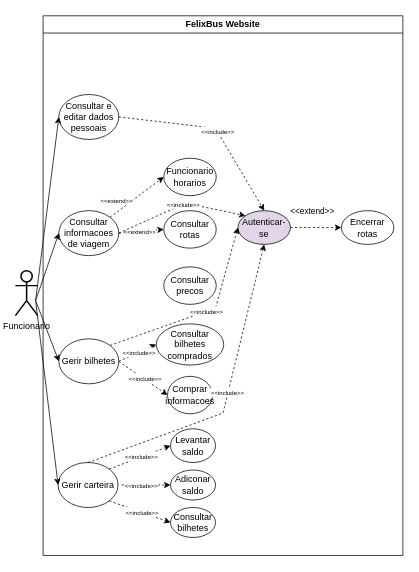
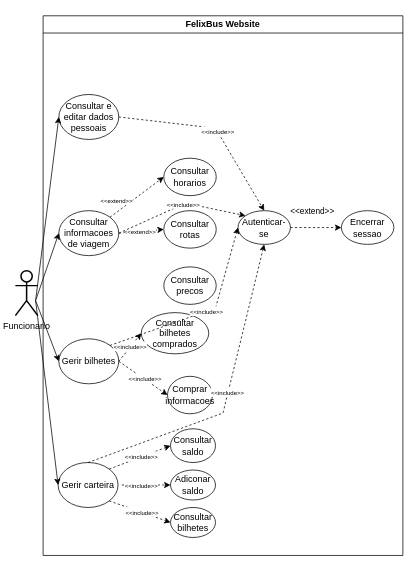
- <mxCell id="9" value="Funcionario horarios" style="ellipse;whiteSpace=wrap;html=1;" vertex="1" parent="3"><mxGeometry x="161" y="190" width="70" height="50" as="geometry" /></mxCell>
+ <mxCell id="9" value="Consultar horarios" style="ellipse;whiteSpace=wrap;html=1;" vertex="1" parent="3"><mxGeometry x="161" y="190" width="70" height="50" as="geometry" /></mxCell>
- <mxCell id="4" value="Autenticar-se" style="ellipse;whiteSpace=wrap;html=1;fillColor=#e1d5e7;" parent="3" vertex="1"><mxGeometry x="260" y="260" width="70" height="45" as="geometry" /></mxCell>
+ <mxCell id="4" value="Autenticar-se" style="ellipse;whiteSpace=wrap;html=1;" parent="3" vertex="1"><mxGeometry x="260" y="260" width="70" height="45" as="geometry" /></mxCell>
- <mxCell id="5" value="Encerrar rotas" style="ellipse;whiteSpace=wrap;html=1;" parent="3" vertex="1"><mxGeometry x="398" y="260" width="70" height="45" as="geometry" /></mxCell>
+ <mxCell id="5" value="Encerrar sessao" style="ellipse;whiteSpace=wrap;html=1;" parent="3" vertex="1"><mxGeometry x="398" y="260" width="70" height="45" as="geometry" /></mxCell>
- <mxCell id="19" value="Consultar bilhetes comprados" style="ellipse;whiteSpace=wrap;html=1;" vertex="1" parent="3"><mxGeometry x="151" y="411" width="90" height="55" as="geometry" /></mxCell>
+ <mxCell id="19" value="Consultar bilhetes comprados" style="ellipse;whiteSpace=wrap;html=1;" vertex="1" parent="3"><mxGeometry x="131" y="396" width="90" height="55" as="geometry" /></mxCell>
- <mxCell id="23" value="Levantar saldo" style="ellipse;whiteSpace=wrap;html=1;" vertex="1" parent="3"><mxGeometry x="170" y="551" width="60" height="45" as="geometry" /></mxCell>
+ <mxCell id="23" value="Consultar saldo" style="ellipse;whiteSpace=wrap;html=1;" vertex="1" parent="3"><mxGeometry x="170" y="551" width="60" height="45" as="geometry" /></mxCell>
